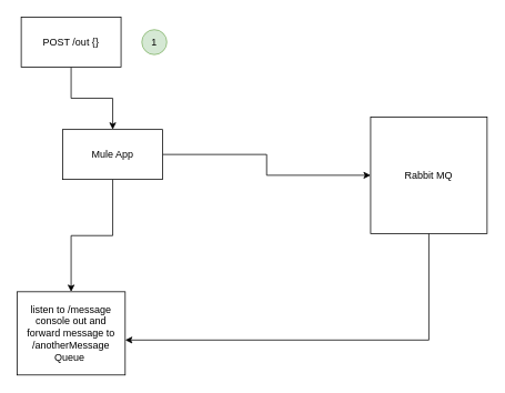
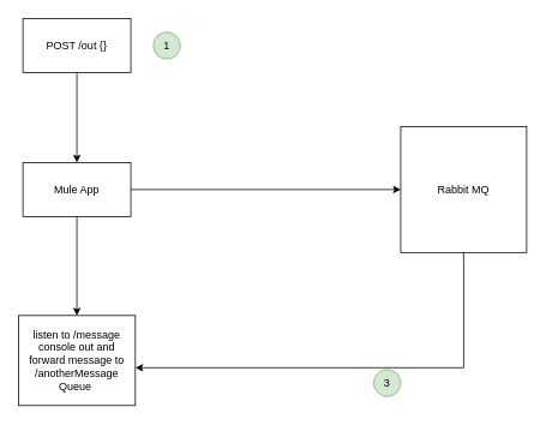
- <mxCell id="6" value="Mule App" style="rounded=0;whiteSpace=wrap;html=1;" vertex="1" parent="1"><mxGeometry x="75" y="155" width="120" height="60" as="geometry" /></mxCell>
+ <mxCell id="6" value="Mule App" style="rounded=0;whiteSpace=wrap;html=1;" vertex="1" parent="1"><mxGeometry x="25" y="180" width="120" height="60" as="geometry" /></mxCell>
+ <mxCell id="11" value="3" style="ellipse;whiteSpace=wrap;html=1;aspect=fixed;fillColor=#d5e8d4;strokeColor=#82b366;" vertex="1" parent="1"><mxGeometry x="415" y="410" width="30" height="30" as="geometry" /></mxCell>
